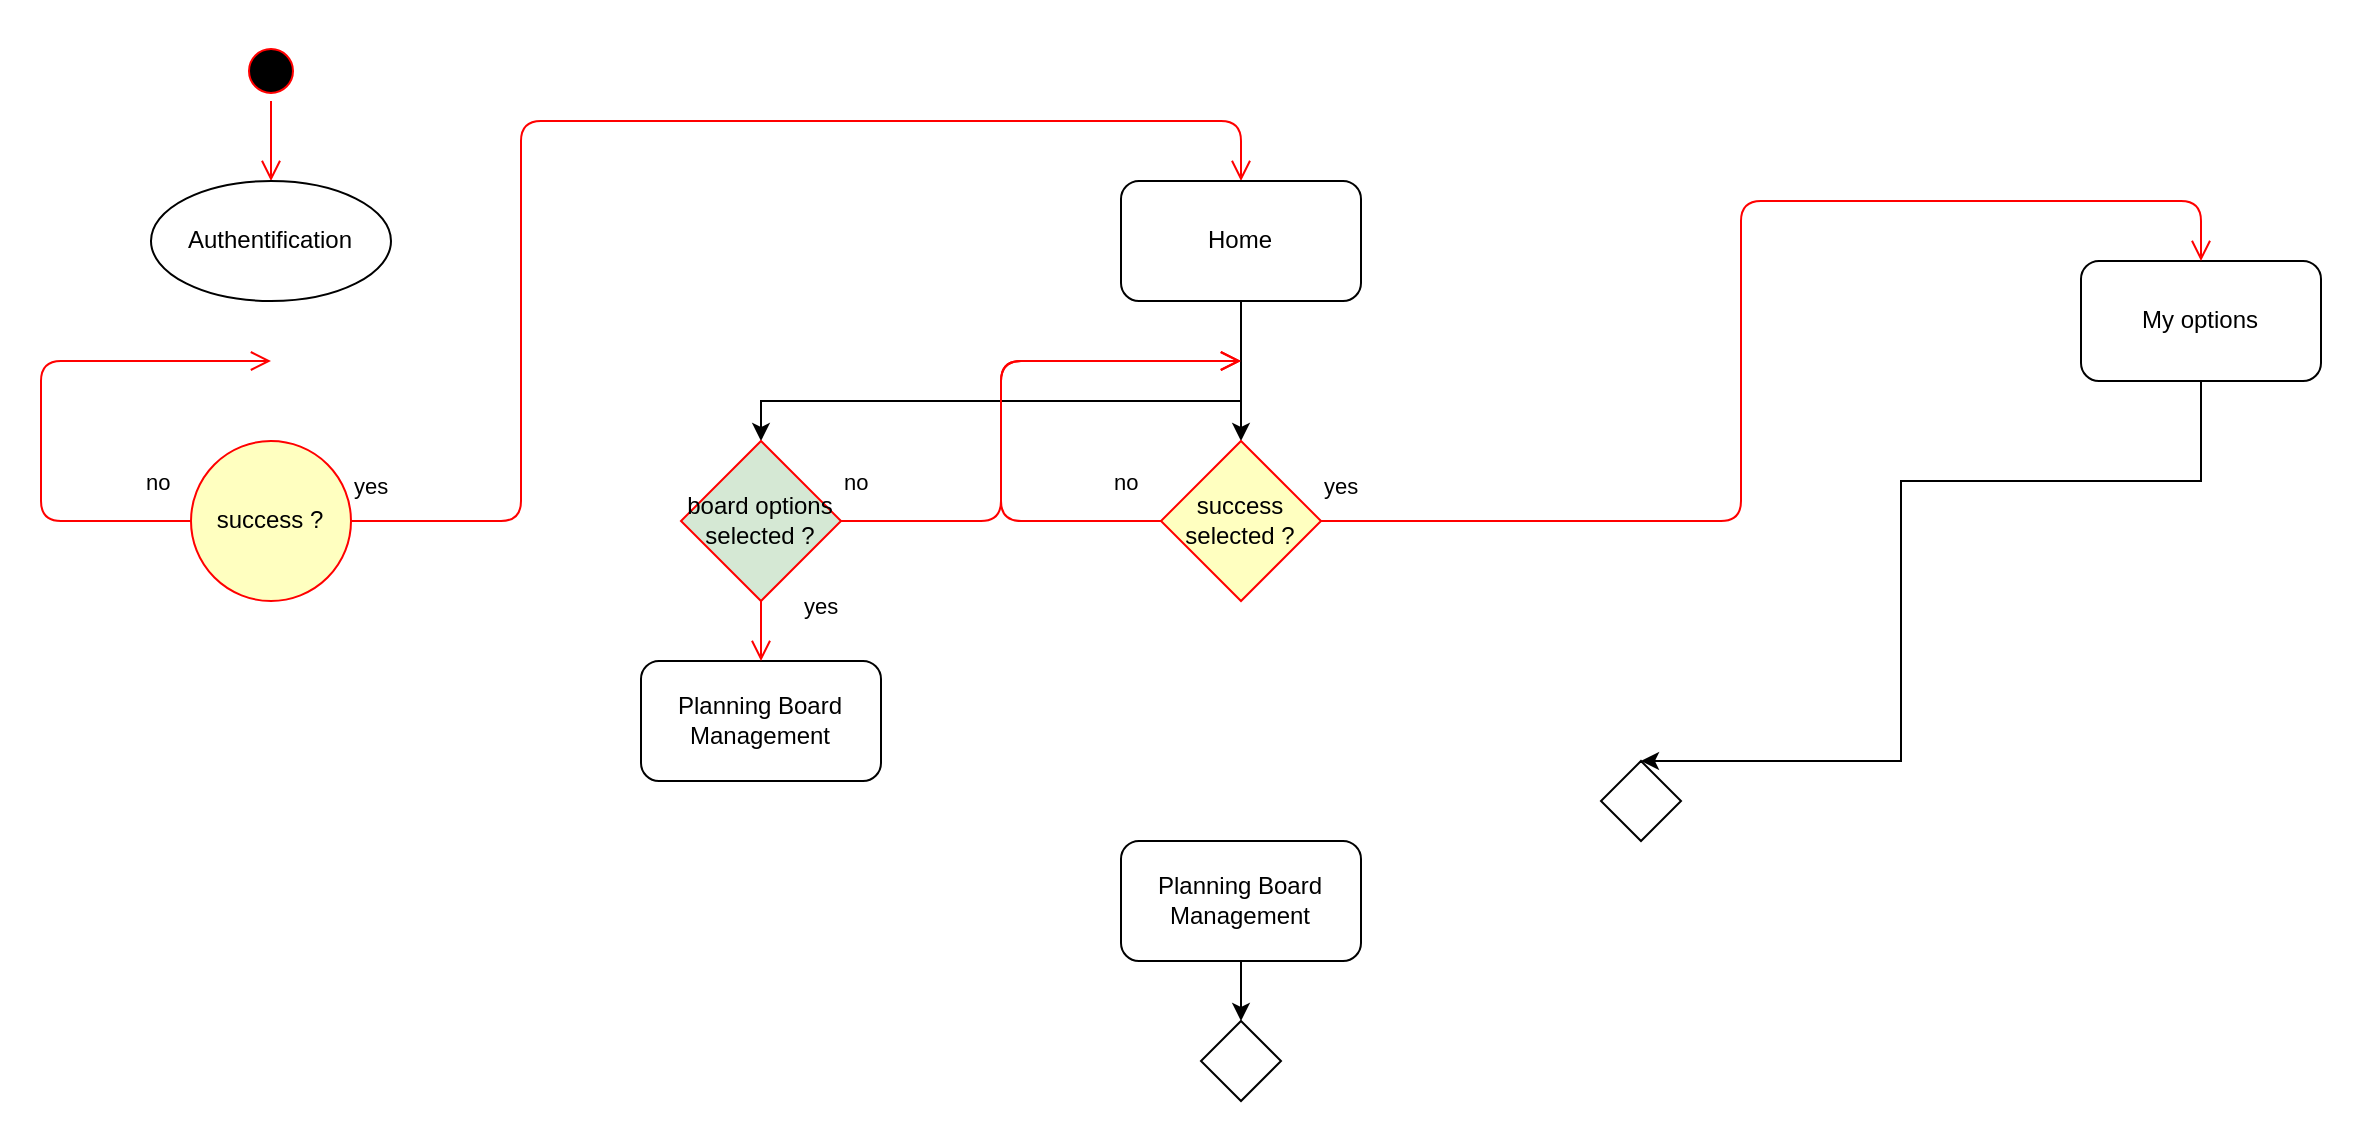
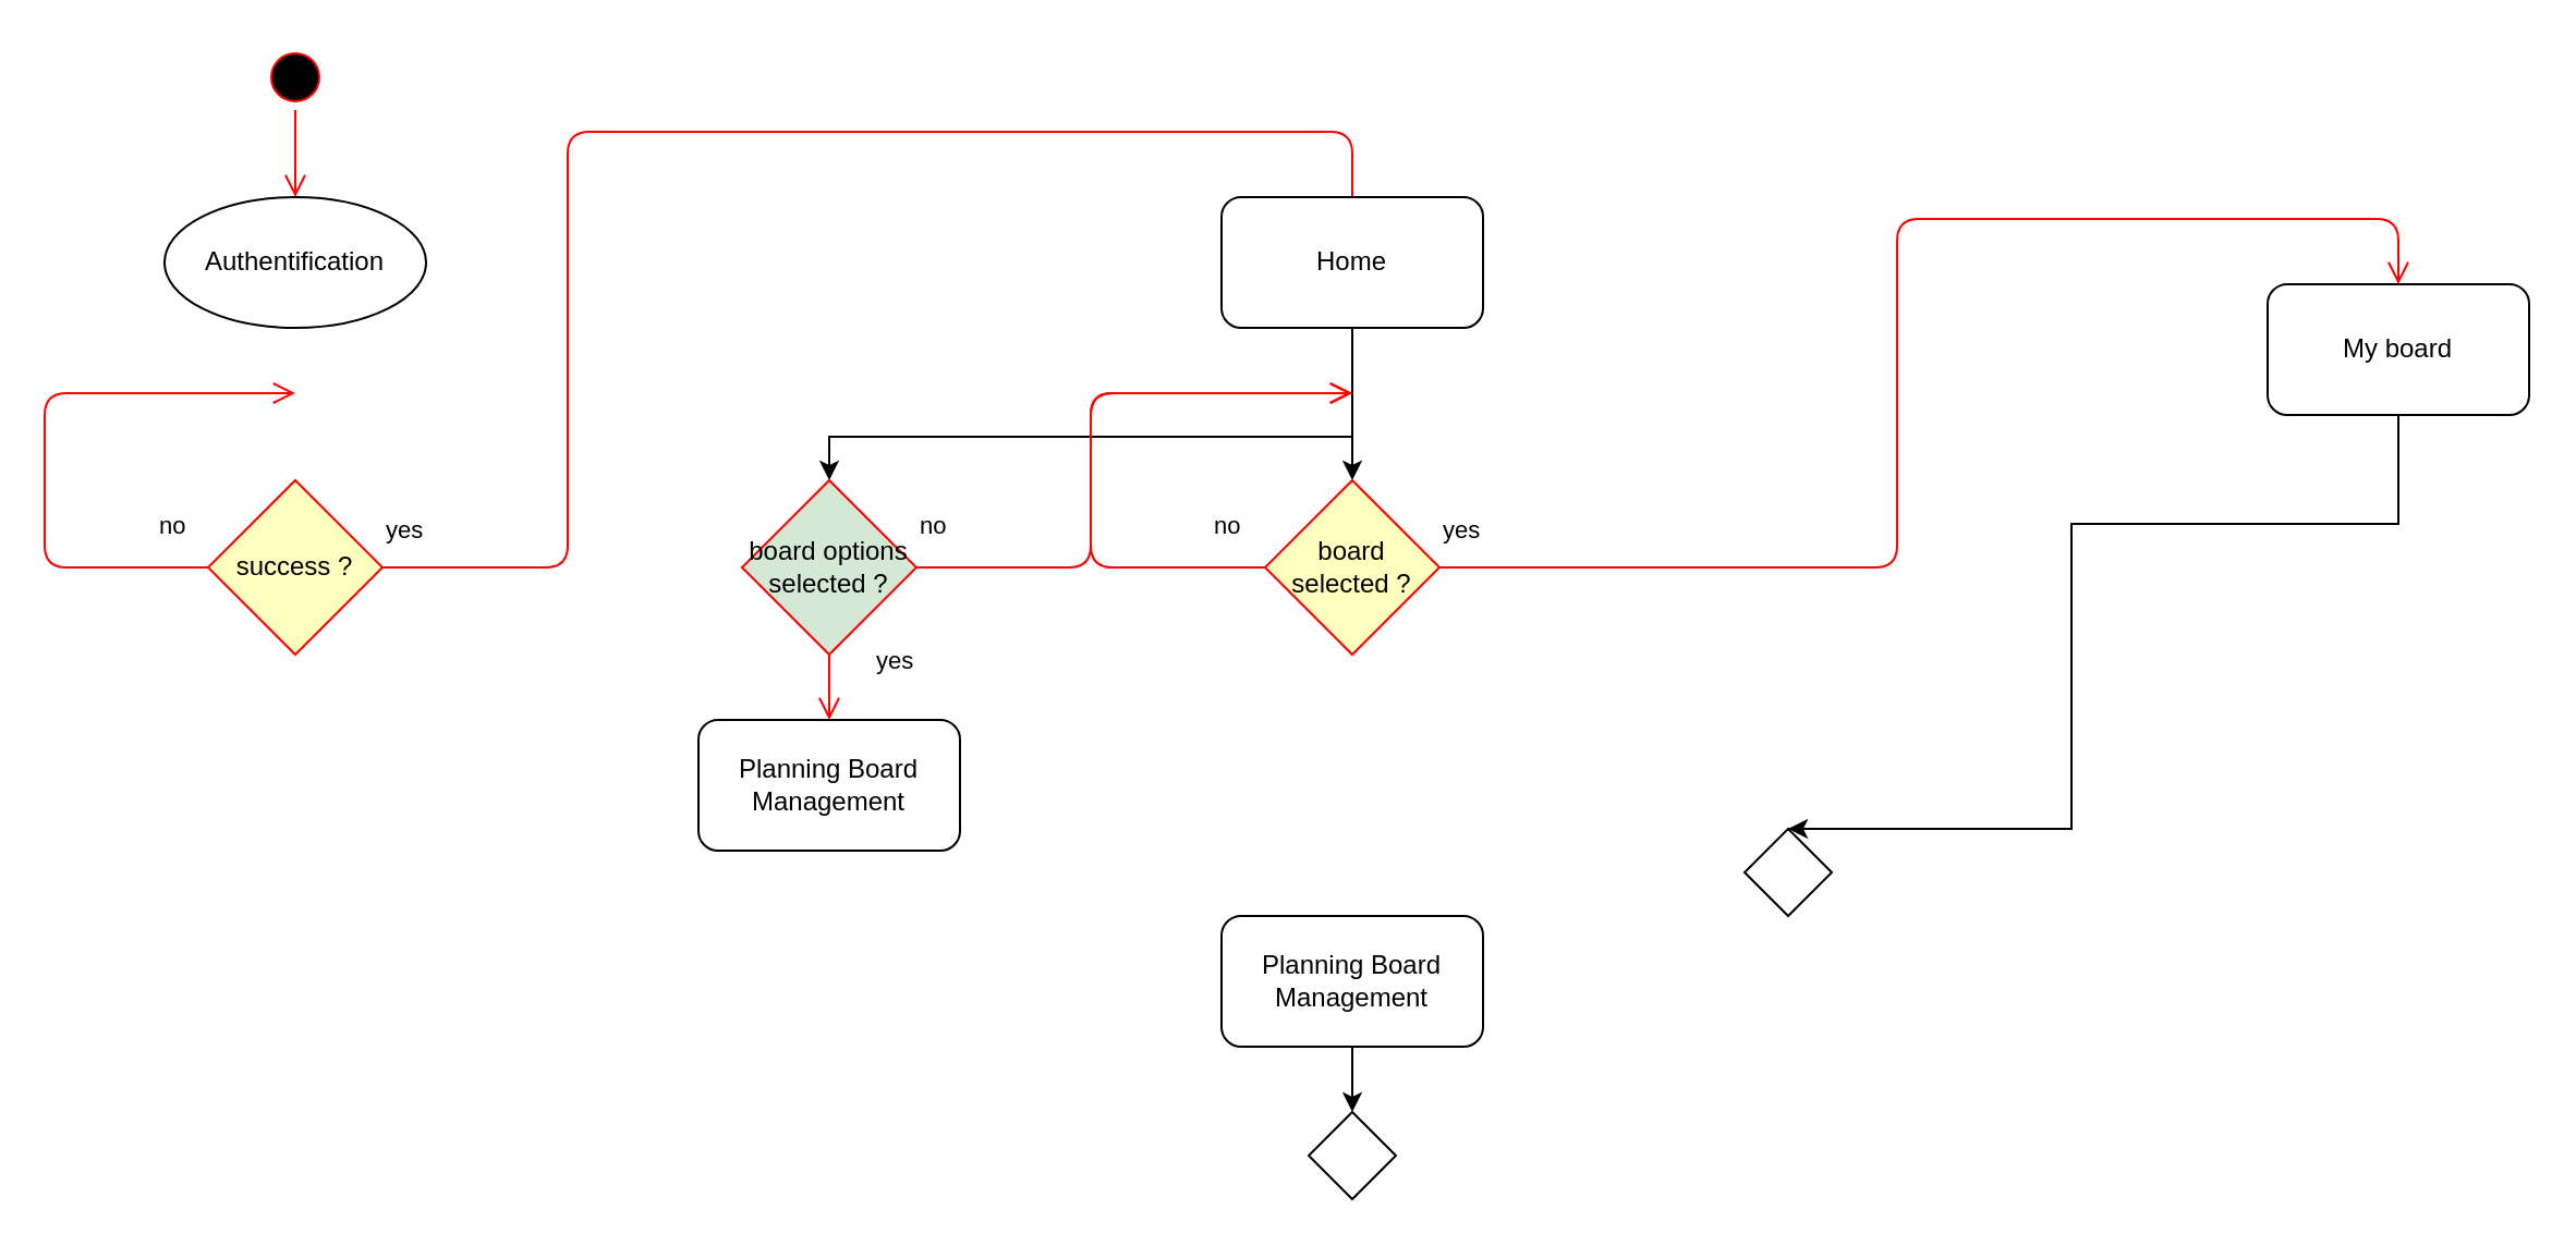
- <mxCell id="6" value="yes" style="edgeStyle=orthogonalEdgeStyle;html=1;align=left;verticalAlign=top;endArrow=open;endSize=8;strokeColor=#ff0000;entryX=0.5;entryY=0;entryDx=0;entryDy=0;exitX=1;exitY=0.5;exitDx=0;exitDy=0;" edge="1" source="4" parent="1" target="11"><mxGeometry x="-1" y="30" relative="1" as="geometry"><mxPoint x="620" y="130" as="targetPoint" /><mxPoint x="350" y="250" as="sourcePoint" /><Array as="points"><mxPoint x="260" y="260" /><mxPoint x="260" y="60" /><mxPoint x="620" y="60" /></Array><mxPoint as="offset" /></mxGeometry></mxCell>
+ <mxCell id="6" value="yes" style="edgeStyle=orthogonalEdgeStyle;html=1;align=left;verticalAlign=top;endArrow=none;endSize=8;strokeColor=#ff0000;entryX=0.5;entryY=0;entryDx=0;entryDy=0;exitX=1;exitY=0.5;exitDx=0;exitDy=0;" edge="1" source="4" parent="1" target="11"><mxGeometry x="-1" y="30" relative="1" as="geometry"><mxPoint x="620" y="130" as="targetPoint" /><mxPoint x="350" y="250" as="sourcePoint" /><Array as="points"><mxPoint x="260" y="260" /><mxPoint x="260" y="60" /><mxPoint x="620" y="60" /></Array><mxPoint as="offset" /></mxGeometry></mxCell>
- <mxCell id="15" value="My options" style="rounded=1;whiteSpace=wrap;html=1;" vertex="1" parent="1"><mxGeometry x="1040" y="130" width="120" height="60" as="geometry" /></mxCell>
+ <mxCell id="15" value="My board" style="rounded=1;whiteSpace=wrap;html=1;" vertex="1" parent="1"><mxGeometry x="1040" y="130" width="120" height="60" as="geometry" /></mxCell>
- <mxCell id="4" value="success ?" style="ellipse;whiteSpace=wrap;html=1;fillColor=#ffffc0;strokeColor=#ff0000;" vertex="1" parent="1"><mxGeometry x="95" y="220" width="80" height="80" as="geometry" /></mxCell>
+ <mxCell id="4" value="success ?" style="rhombus;whiteSpace=wrap;html=1;fillColor=#ffffc0;strokeColor=#ff0000;" vertex="1" parent="1"><mxGeometry x="95" y="220" width="80" height="80" as="geometry" /></mxCell>
- <mxCell id="17" value="success selected ?" style="rhombus;whiteSpace=wrap;html=1;fillColor=#ffffc0;strokeColor=#ff0000;" vertex="1" parent="1"><mxGeometry x="580" y="220" width="80" height="80" as="geometry" /></mxCell>
+ <mxCell id="17" value="board selected ?" style="rhombus;whiteSpace=wrap;html=1;fillColor=#ffffc0;strokeColor=#ff0000;" vertex="1" parent="1"><mxGeometry x="580" y="220" width="80" height="80" as="geometry" /></mxCell>
